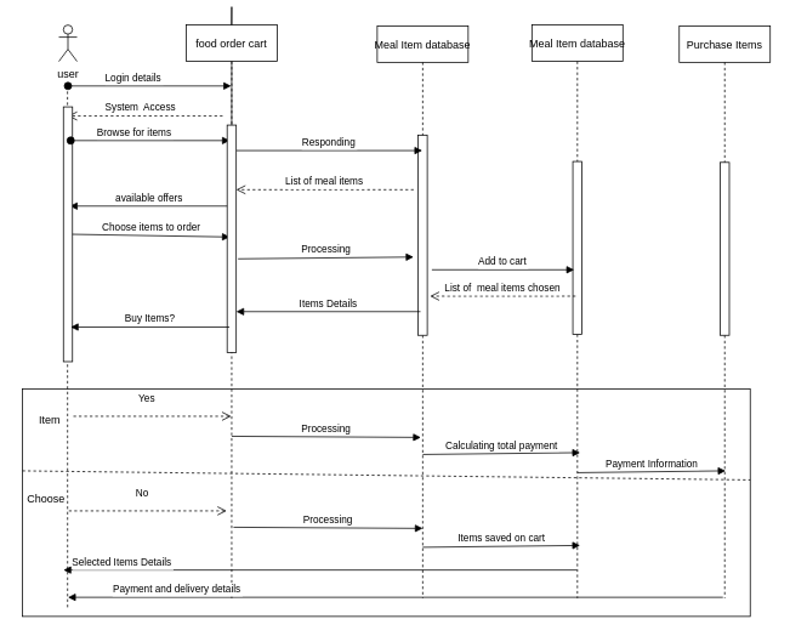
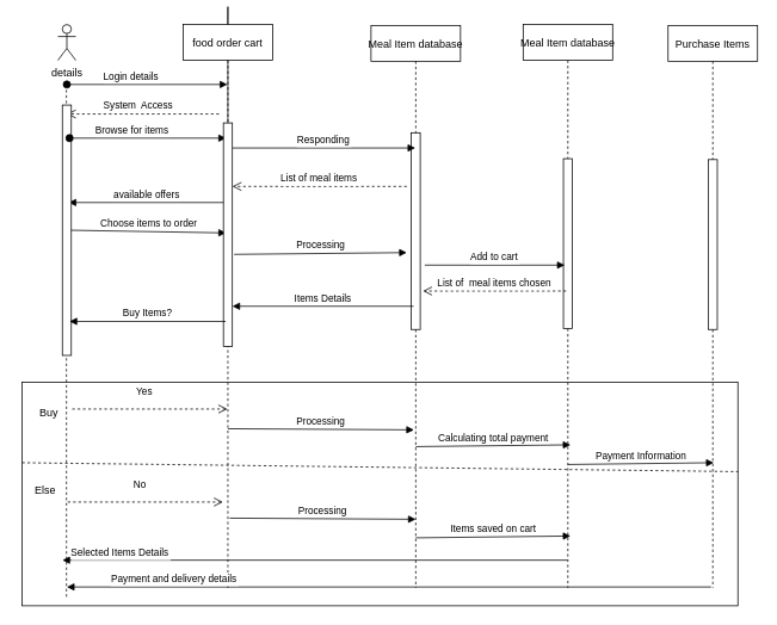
- <mxCell id="7" value="user" style="shape=umlActor;verticalLabelPosition=bottom;verticalAlign=top;html=1;outlineConnect=0;" vertex="1" parent="1"><mxGeometry x="64" y="20" width="20" height="40" as="geometry" /></mxCell>
+ <mxCell id="7" value="details" style="shape=umlActor;verticalLabelPosition=bottom;verticalAlign=top;html=1;outlineConnect=0;" vertex="1" parent="1"><mxGeometry x="64" y="20" width="20" height="40" as="geometry" /></mxCell>
- <mxCell id="37" value="Item" style="text;html=1;strokeColor=none;fillColor=none;align=center;verticalAlign=middle;whiteSpace=wrap;rounded=0;" vertex="1" parent="1"><mxGeometry y="440" width="60" height="30" as="geometry" x="24" /></mxCell>
+ <mxCell id="37" value="Buy" style="text;html=1;strokeColor=none;fillColor=none;align=center;verticalAlign=middle;whiteSpace=wrap;rounded=0;" vertex="1" parent="1"><mxGeometry y="440" width="60" height="30" as="geometry" x="24" /></mxCell>
- <mxCell id="38" value="Choose" style="text;html=1;strokeColor=none;fillColor=none;align=center;verticalAlign=middle;whiteSpace=wrap;rounded=0;" vertex="1" parent="1"><mxGeometry x="20" y="526" width="60" height="30" as="geometry" /></mxCell>
+ <mxCell id="38" value="Else" style="text;html=1;strokeColor=none;fillColor=none;align=center;verticalAlign=middle;whiteSpace=wrap;rounded=0;" vertex="1" parent="1"><mxGeometry x="20" y="526" width="60" height="30" as="geometry" /></mxCell>
